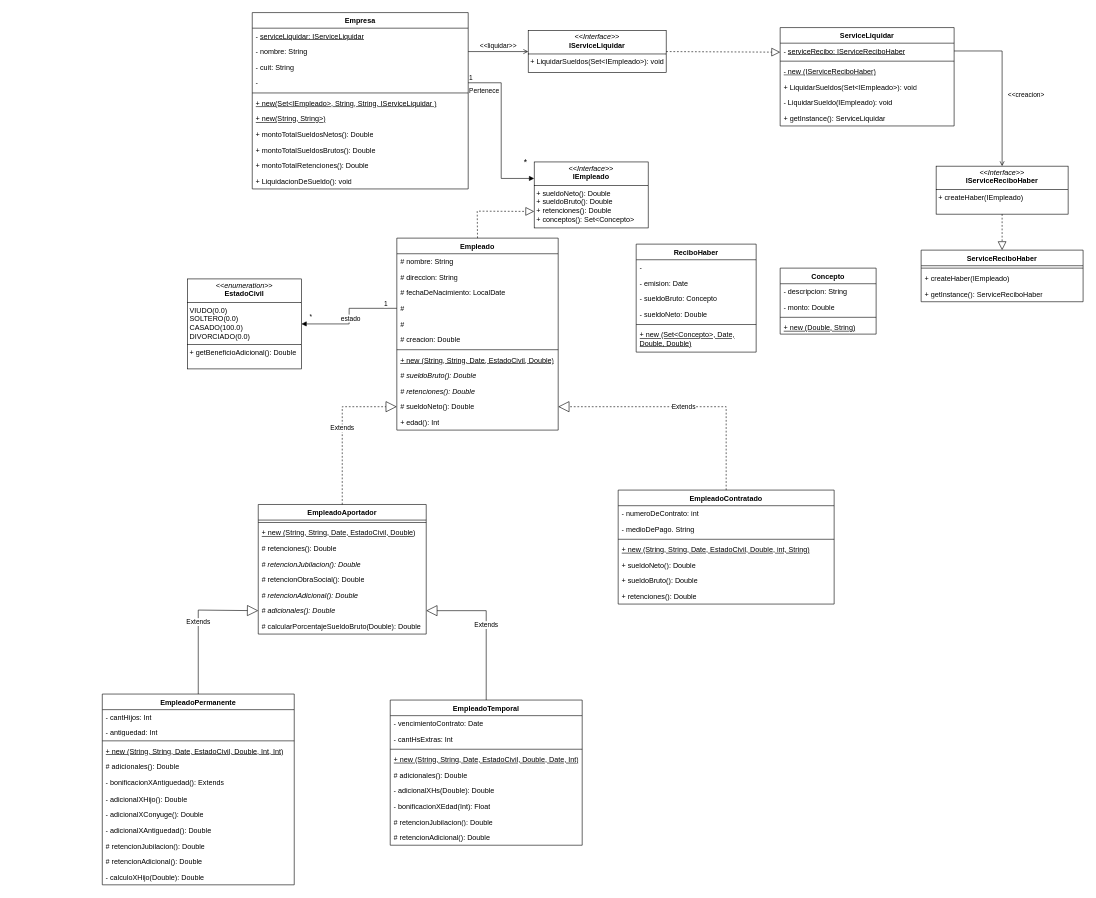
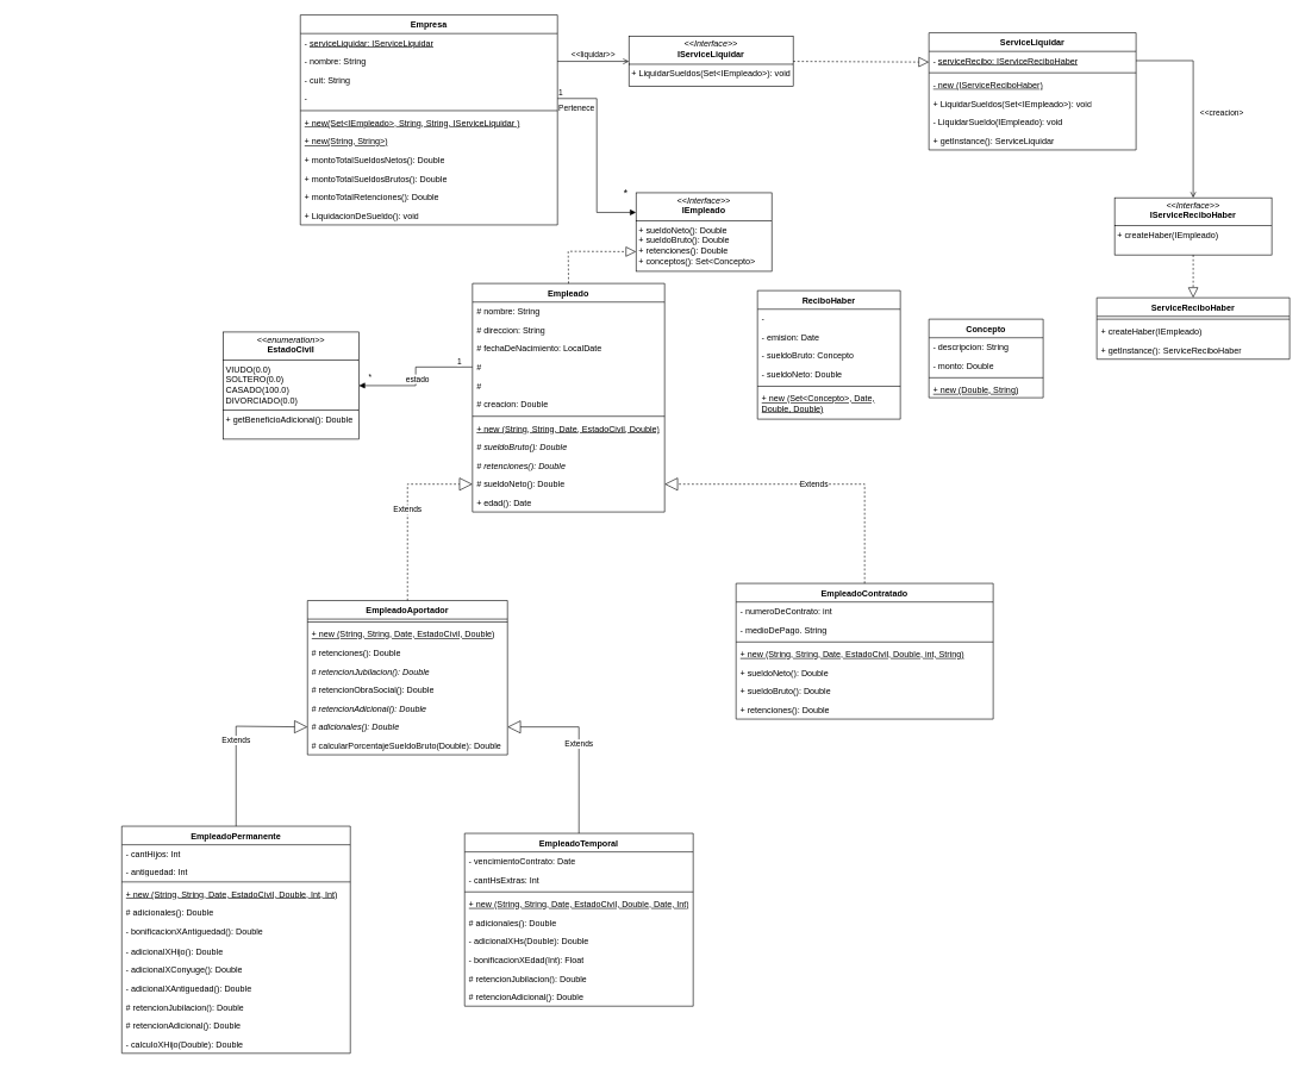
- <mxCell id="14" value="+ edad(): Int" style="text;strokeColor=none;fillColor=none;align=left;verticalAlign=top;spacingLeft=4;spacingRight=4;overflow=hidden;rotatable=0;points=[[0,0.5],[1,0.5]];portConstraint=eastwest;whiteSpace=wrap;html=1;" parent="2" vertex="1"><mxGeometry y="294" width="269" height="26" as="geometry" /></mxCell>
+ <mxCell id="14" value="+ edad(): Date" style="text;strokeColor=none;fillColor=none;align=left;verticalAlign=top;spacingLeft=4;spacingRight=4;overflow=hidden;rotatable=0;points=[[0,0.5],[1,0.5]];portConstraint=eastwest;whiteSpace=wrap;html=1;" parent="2" vertex="1"><mxGeometry y="294" width="269" height="26" as="geometry" /></mxCell>
- <mxCell id="31" value="- bonificacionXAntiguedad(): Extends" style="text;strokeColor=none;fillColor=none;align=left;verticalAlign=top;spacingLeft=4;spacingRight=4;overflow=hidden;rotatable=0;points=[[0,0.5],[1,0.5]];portConstraint=eastwest;whiteSpace=wrap;html=1;" parent="25" vertex="1"><mxGeometry y="134" width="320" height="28" as="geometry" /></mxCell>
+ <mxCell id="31" value="- bonificacionXAntiguedad(): Double" style="text;strokeColor=none;fillColor=none;align=left;verticalAlign=top;spacingLeft=4;spacingRight=4;overflow=hidden;rotatable=0;points=[[0,0.5],[1,0.5]];portConstraint=eastwest;whiteSpace=wrap;html=1;" parent="25" vertex="1"><mxGeometry y="134" width="320" height="28" as="geometry" /></mxCell>
